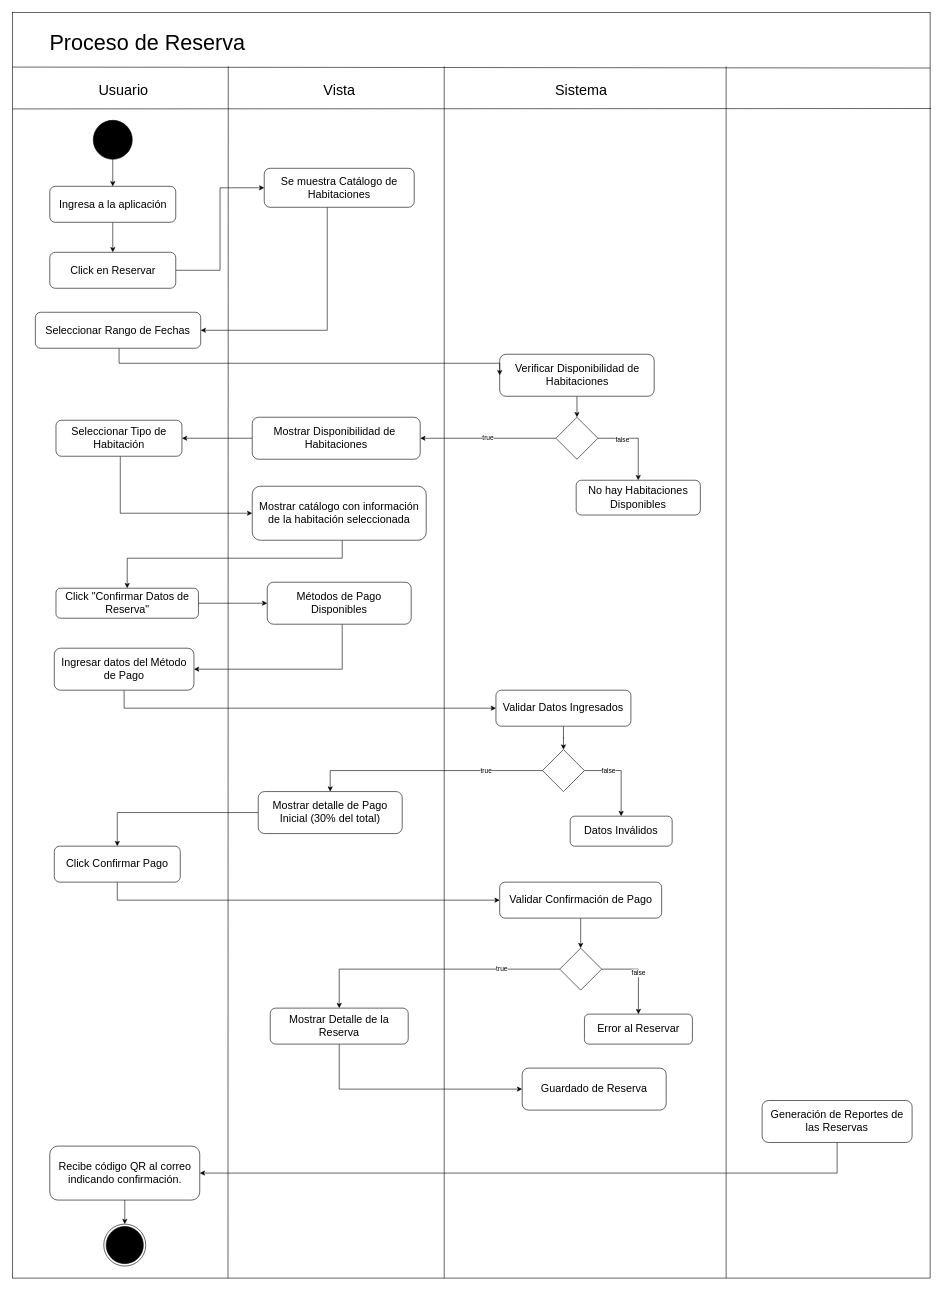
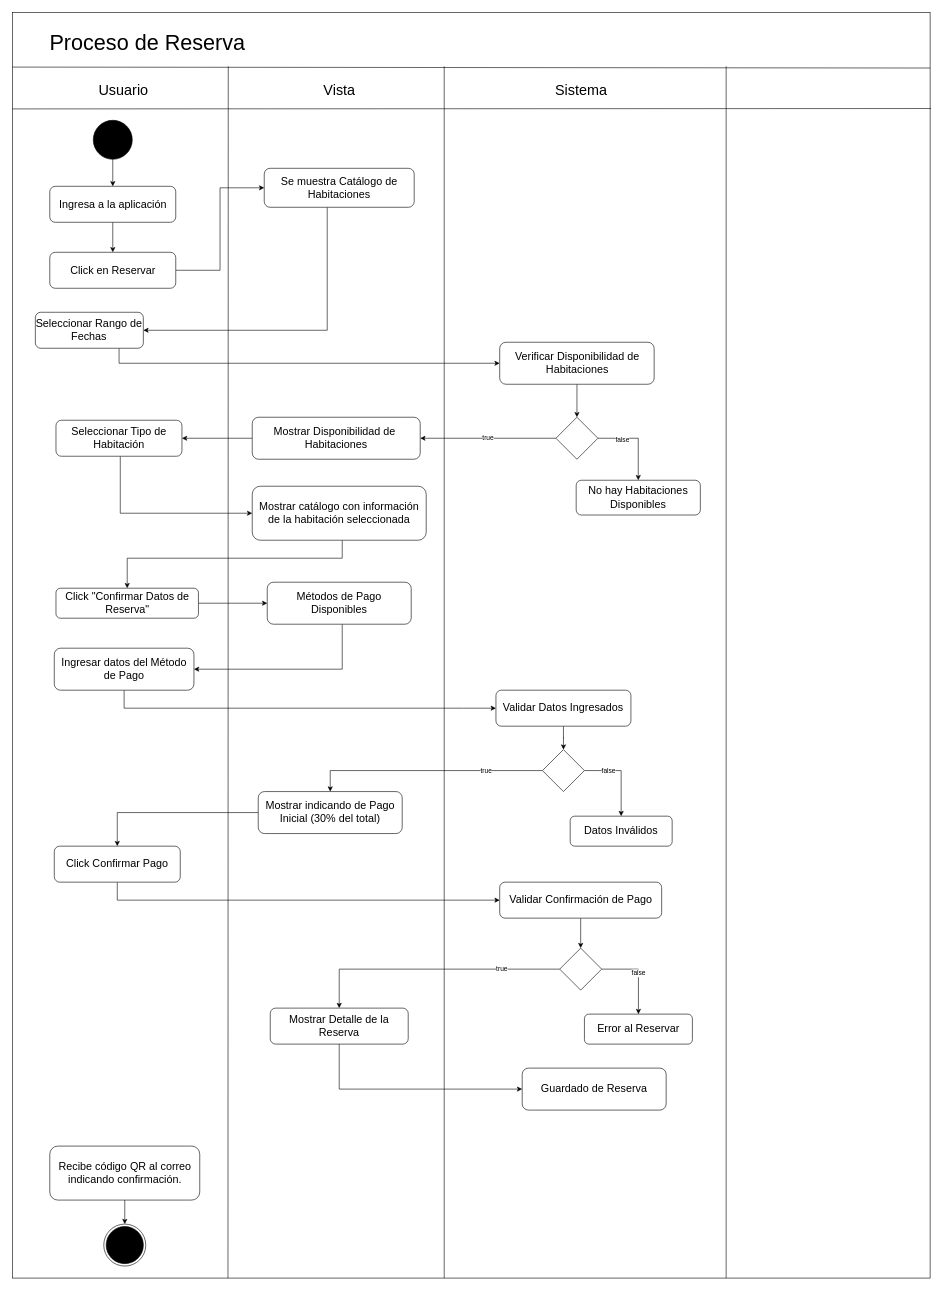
- <mxCell id="34" value="&lt;span style=&quot;font-size: 18px;&quot;&gt;Seleccionar Rango de Fechas&lt;/span&gt;" style="rounded=1;whiteSpace=wrap;html=1;" vertex="1" parent="1"><mxGeometry x="58.44" y="520" width="275.62" height="60" as="geometry" /></mxCell>
+ <mxCell id="34" value="&lt;span style=&quot;font-size: 18px;&quot;&gt;Seleccionar Rango de Fechas&lt;/span&gt;" style="rounded=1;whiteSpace=wrap;html=1;" vertex="1" parent="1"><mxGeometry x="58.44" y="520" width="180" height="60" as="geometry" /></mxCell>
- <mxCell id="30" value="&lt;font style=&quot;font-size: 18px;&quot;&gt;Verificar Disponibilidad de Habitaciones&lt;/font&gt;" style="rounded=1;whiteSpace=wrap;html=1;" vertex="1" parent="1"><mxGeometry x="832.5" y="590" width="257.5" height="70" as="geometry" /></mxCell>
+ <mxCell id="30" value="&lt;font style=&quot;font-size: 18px;&quot;&gt;Verificar Disponibilidad de Habitaciones&lt;/font&gt;" style="rounded=1;whiteSpace=wrap;html=1;" vertex="1" parent="1"><mxGeometry x="832.5" y="570" width="257.5" height="70" as="geometry" /></mxCell>
- <mxCell id="48" value="&lt;font style=&quot;font-size: 18px;&quot;&gt;Mostrar detalle de Pago Inicial (30% del total)&lt;/font&gt;" style="rounded=1;whiteSpace=wrap;html=1;" vertex="1" parent="1"><mxGeometry x="430" y="1319" width="240" height="70" as="geometry" /></mxCell>
+ <mxCell id="48" value="&lt;font style=&quot;font-size: 18px;&quot;&gt;Mostrar indicando de Pago Inicial (30% del total)&lt;/font&gt;" style="rounded=1;whiteSpace=wrap;html=1;" vertex="1" parent="1"><mxGeometry x="430" y="1319" width="240" height="70" as="geometry" /></mxCell>
- <mxCell id="66" value="&lt;span style=&quot;font-size: 18px;&quot;&gt;Generación de Reportes de las Reservas&lt;/span&gt;" style="rounded=1;whiteSpace=wrap;html=1;" vertex="1" parent="1"><mxGeometry x="1270" y="1834" width="250" height="70" as="geometry" /></mxCell>
- <mxCell id="65" style="edgeStyle=orthogonalEdgeStyle;rounded=0;orthogonalLoop=1;jettySize=auto;html=1;entryX=1;entryY=0.5;entryDx=0;entryDy=0;" edge="1" parent="1" source="66" target="13"><mxGeometry relative="1" as="geometry"><Array as="points"><mxPoint x="1395" y="1955" /></Array></mxGeometry></mxCell>
